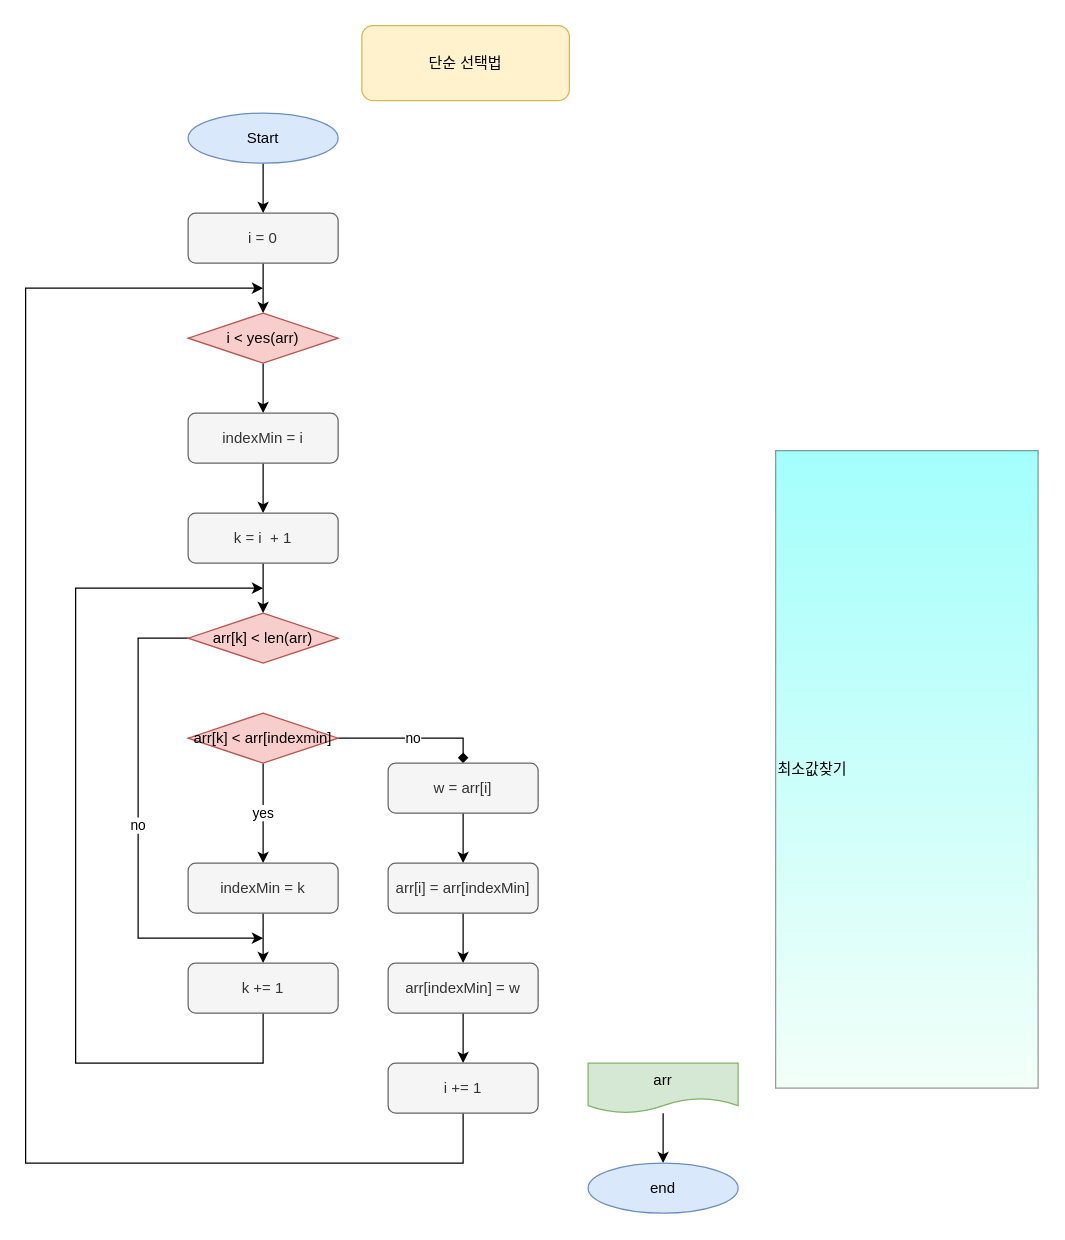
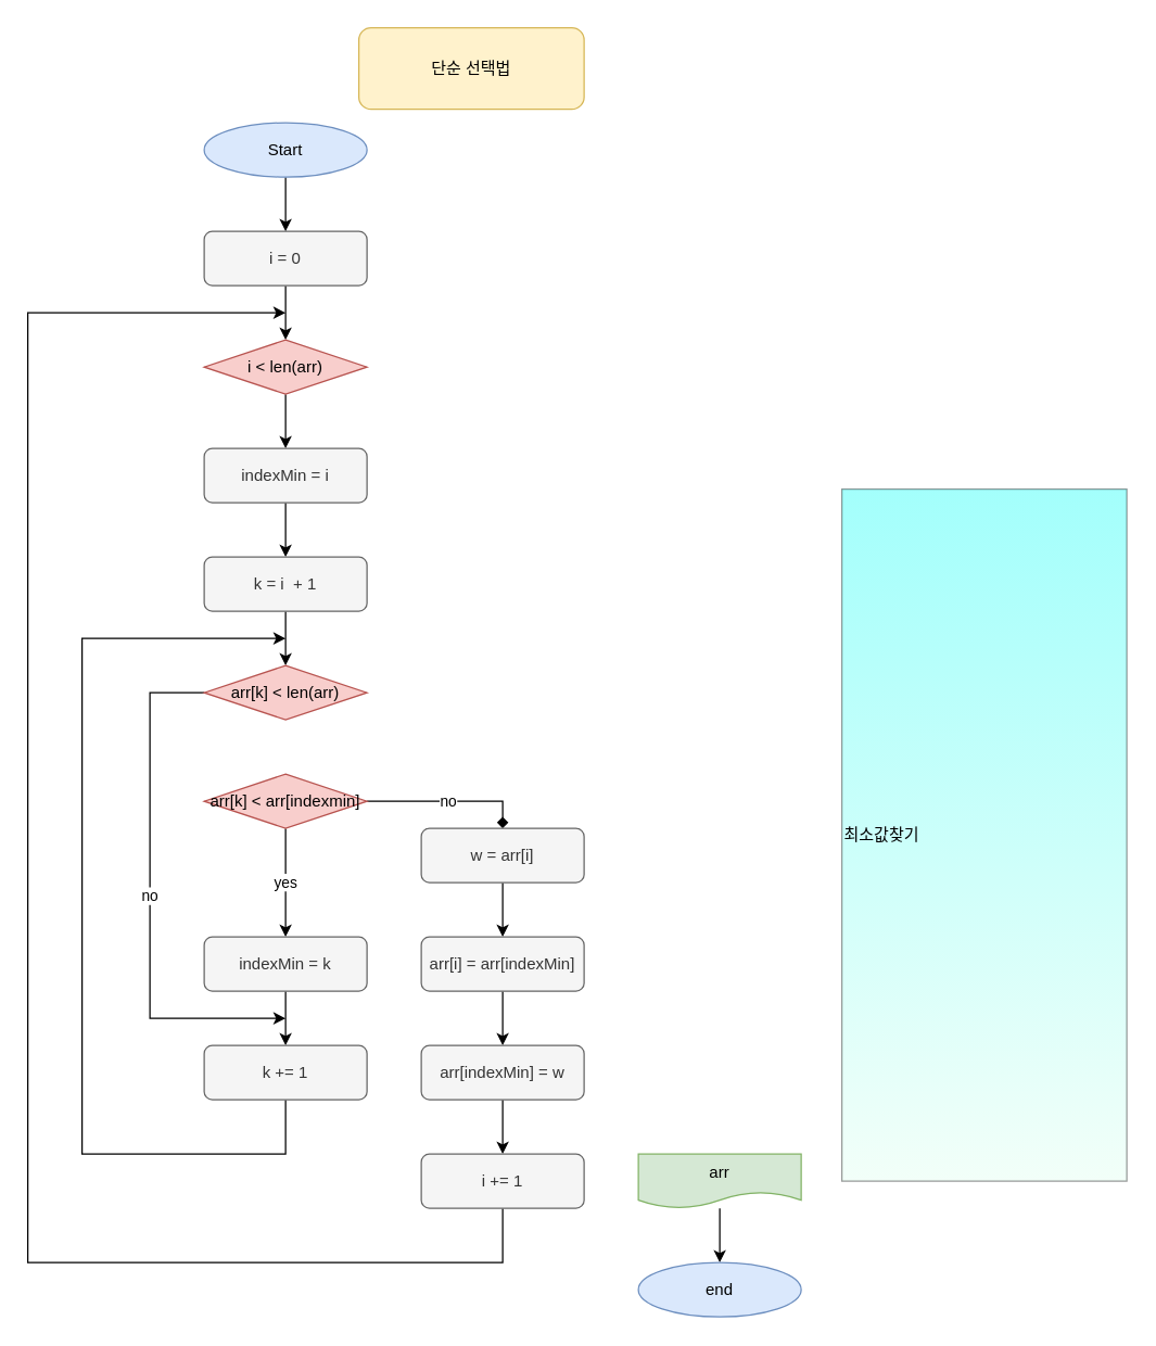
- <mxCell id="6" value="단순 선택법" style="rounded=1;whiteSpace=wrap;html=1;fillColor=#fff2cc;strokeColor=#d6b656;" vertex="1" parent="1"><mxGeometry x="289" y="20" width="166" height="60" as="geometry" /></mxCell>
+ <mxCell id="6" value="단순 선택법" style="rounded=1;whiteSpace=wrap;html=1;fillColor=#fff2cc;strokeColor=#d6b656;" vertex="1" parent="1"><mxGeometry x="264" y="20" width="166" height="60" as="geometry" /></mxCell>
- <mxCell id="9" value="i &amp;lt; yes(arr)" style="rhombus;whiteSpace=wrap;html=1;fillColor=#f8cecc;strokeColor=#b85450;" vertex="1" parent="1"><mxGeometry x="150" y="250" width="120" height="40" as="geometry" /></mxCell>
+ <mxCell id="9" value="i &amp;lt; len(arr)" style="rhombus;whiteSpace=wrap;html=1;fillColor=#f8cecc;strokeColor=#b85450;" vertex="1" parent="1"><mxGeometry x="150" y="250" width="120" height="40" as="geometry" /></mxCell>
